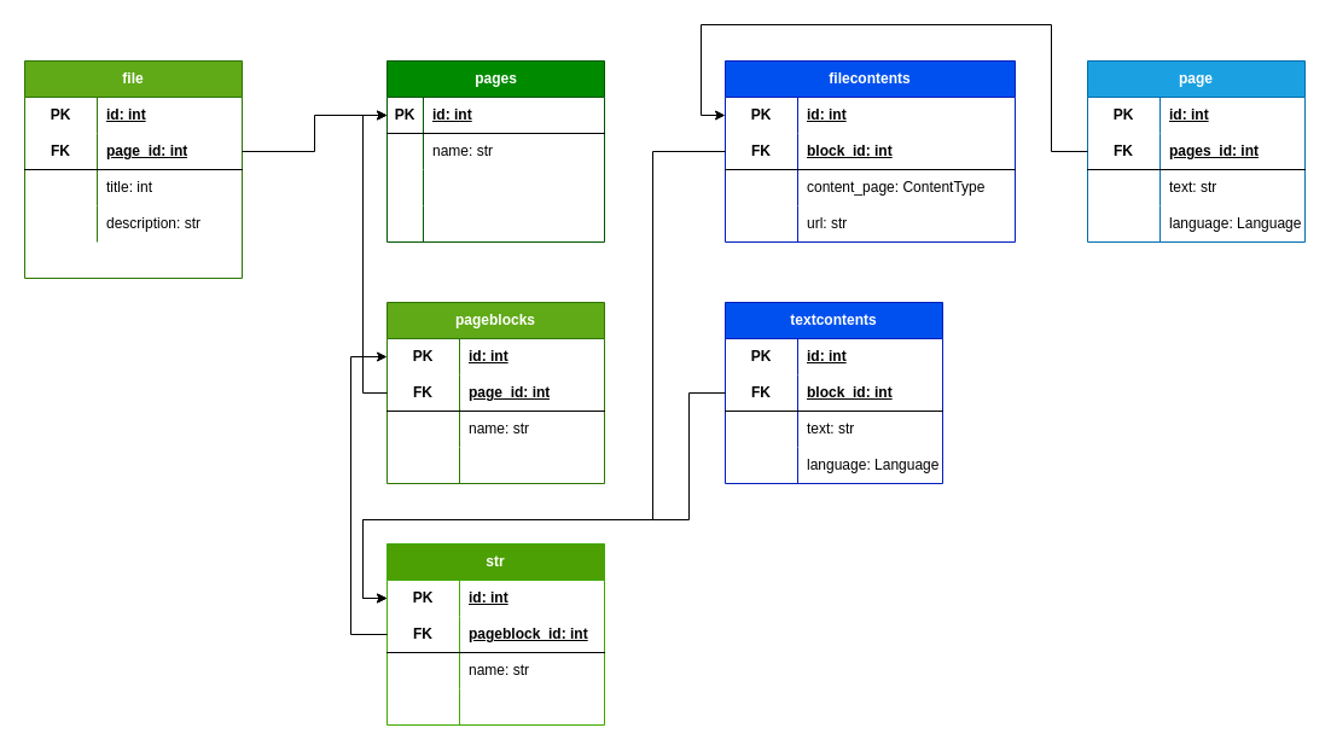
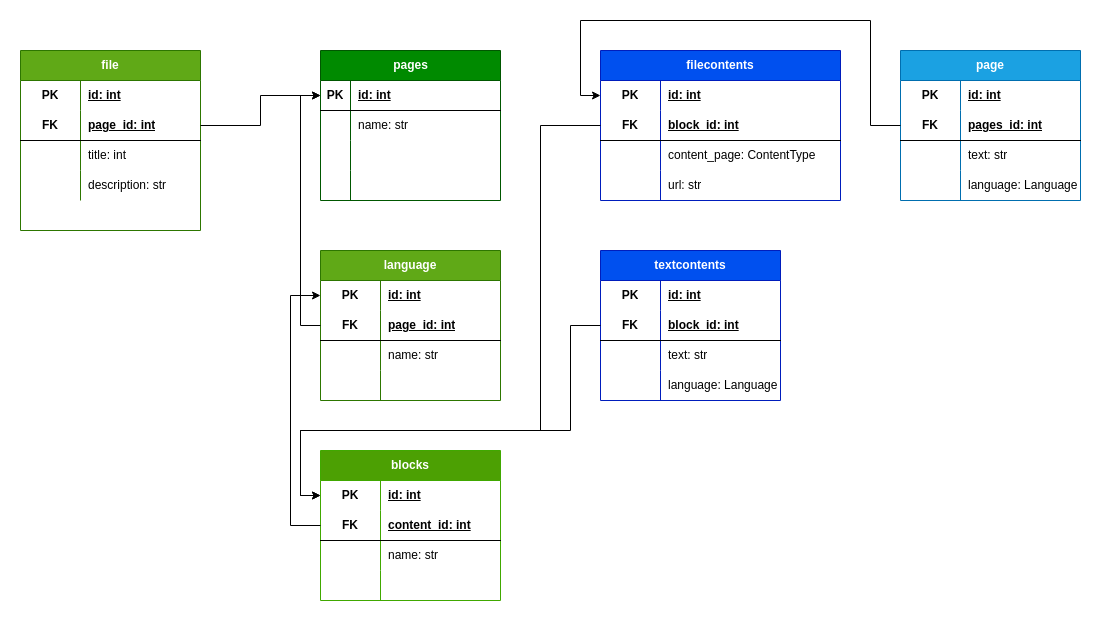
- <mxCell id="15" value="pageblocks" style="shape=table;startSize=30;container=1;collapsible=1;childLayout=tableLayout;fixedRows=1;rowLines=0;fontStyle=1;align=center;resizeLast=1;html=1;whiteSpace=wrap;fillColor=#60a917;fontColor=#ffffff;strokeColor=#2D7600;" vertex="1" parent="1"><mxGeometry x="320" y="250" width="180" height="150" as="geometry" /></mxCell>
+ <mxCell id="15" value="language" style="shape=table;startSize=30;container=1;collapsible=1;childLayout=tableLayout;fixedRows=1;rowLines=0;fontStyle=1;align=center;resizeLast=1;html=1;whiteSpace=wrap;fillColor=#60a917;fontColor=#ffffff;strokeColor=#2D7600;" vertex="1" parent="1"><mxGeometry x="320" y="250" width="180" height="150" as="geometry" /></mxCell>
- <mxCell id="29" value="str" style="shape=table;startSize=30;container=1;collapsible=1;childLayout=tableLayout;fixedRows=1;rowLines=0;fontStyle=1;align=center;resizeLast=1;html=1;whiteSpace=wrap;fillColor=#4ca003;fontColor=#ffffff;strokeColor=#40A800;" vertex="1" parent="1"><mxGeometry x="320" y="450" width="180" height="150" as="geometry" /></mxCell>
+ <mxCell id="29" value="blocks" style="shape=table;startSize=30;container=1;collapsible=1;childLayout=tableLayout;fixedRows=1;rowLines=0;fontStyle=1;align=center;resizeLast=1;html=1;whiteSpace=wrap;fillColor=#4ca003;fontColor=#ffffff;strokeColor=#40A800;" vertex="1" parent="1"><mxGeometry x="320" y="450" width="180" height="150" as="geometry" /></mxCell>
- <mxCell id="35" value="pageblock_id: int" style="shape=partialRectangle;connectable=0;fillColor=none;top=0;left=0;bottom=0;right=0;align=left;spacingLeft=6;fontStyle=5;overflow=hidden;html=1;whiteSpace=wrap;" vertex="1" parent="33"><mxGeometry x="60" width="120" height="30" as="geometry"><mxRectangle width="120" height="30" as="alternateBounds" /></mxGeometry></mxCell>
+ <mxCell id="35" value="content_id: int" style="shape=partialRectangle;connectable=0;fillColor=none;top=0;left=0;bottom=0;right=0;align=left;spacingLeft=6;fontStyle=5;overflow=hidden;html=1;whiteSpace=wrap;" vertex="1" parent="33"><mxGeometry x="60" width="120" height="30" as="geometry"><mxRectangle width="120" height="30" as="alternateBounds" /></mxGeometry></mxCell>
